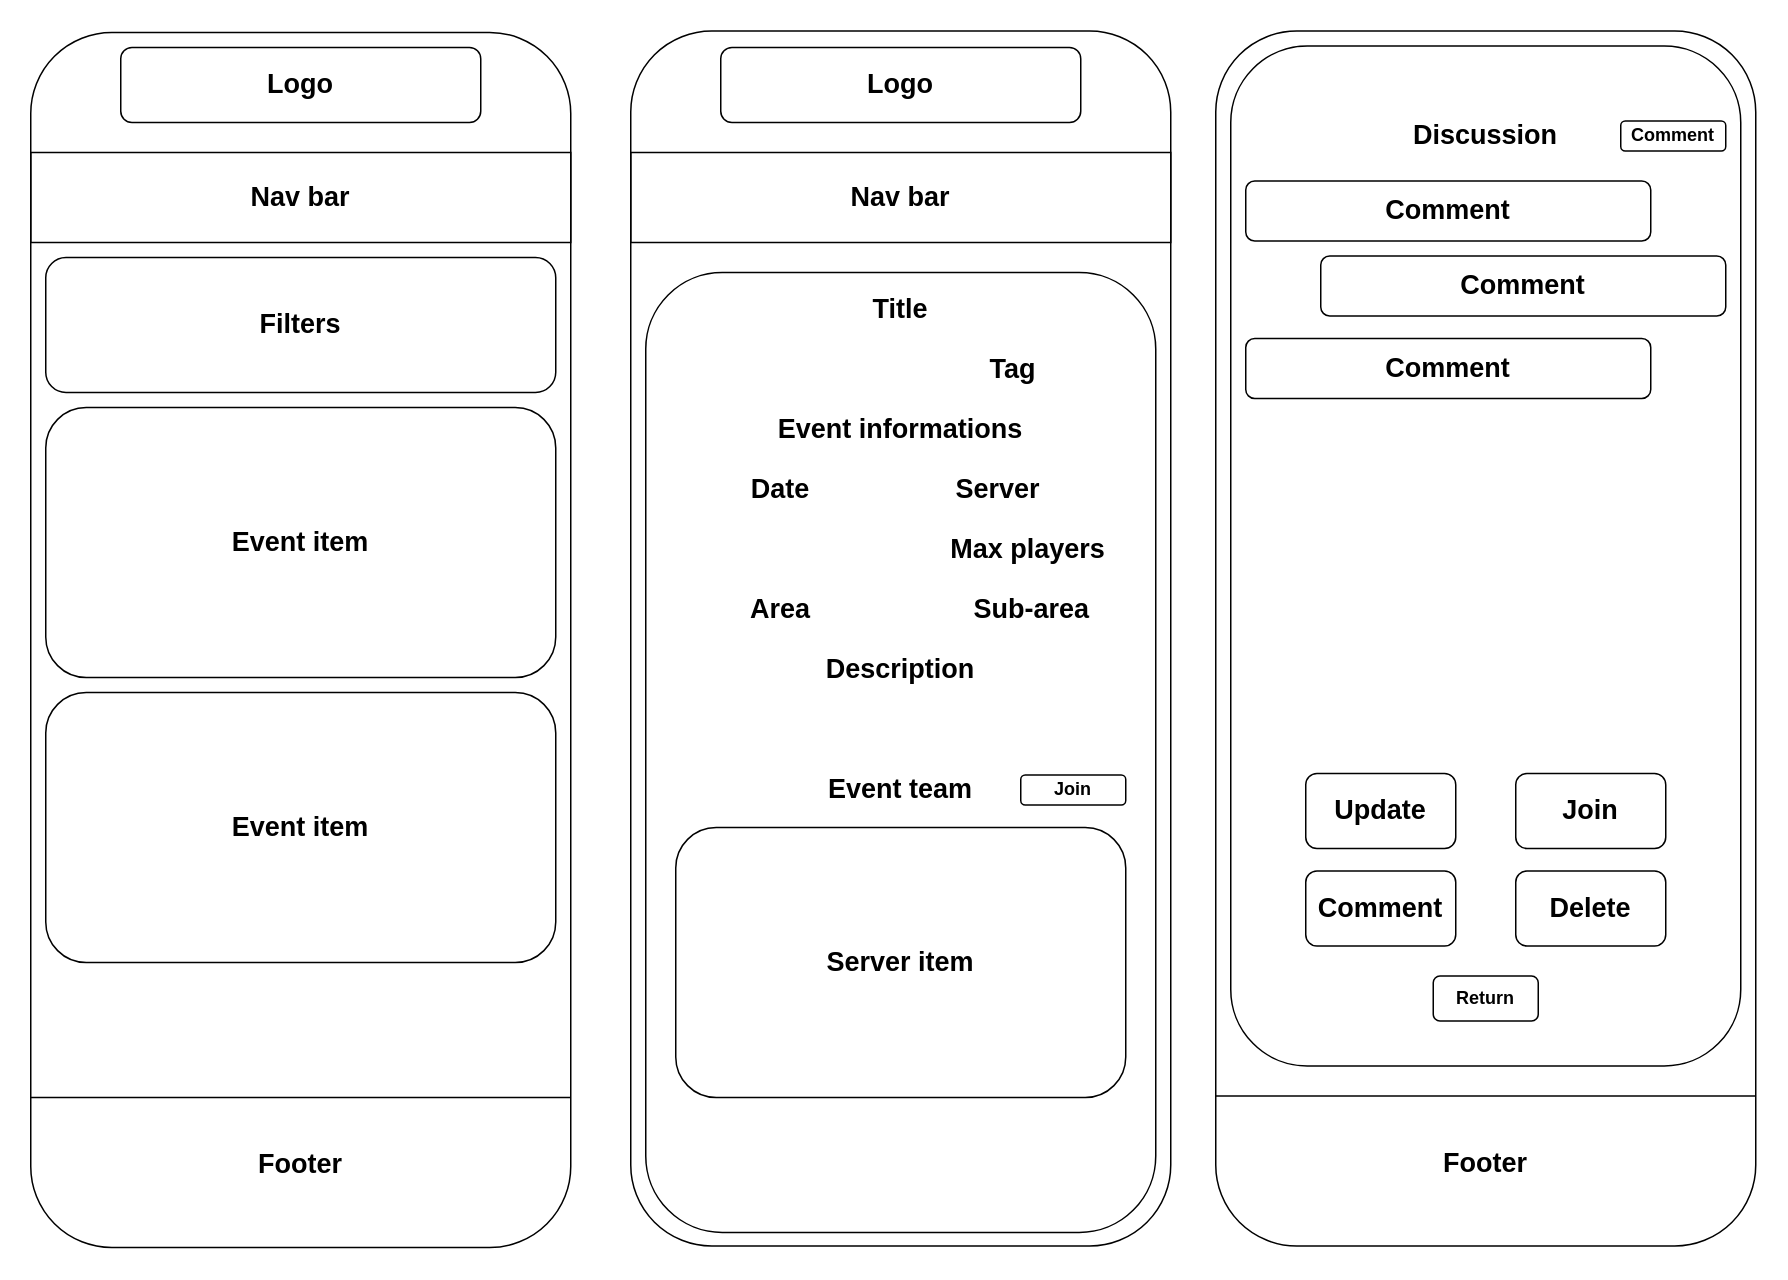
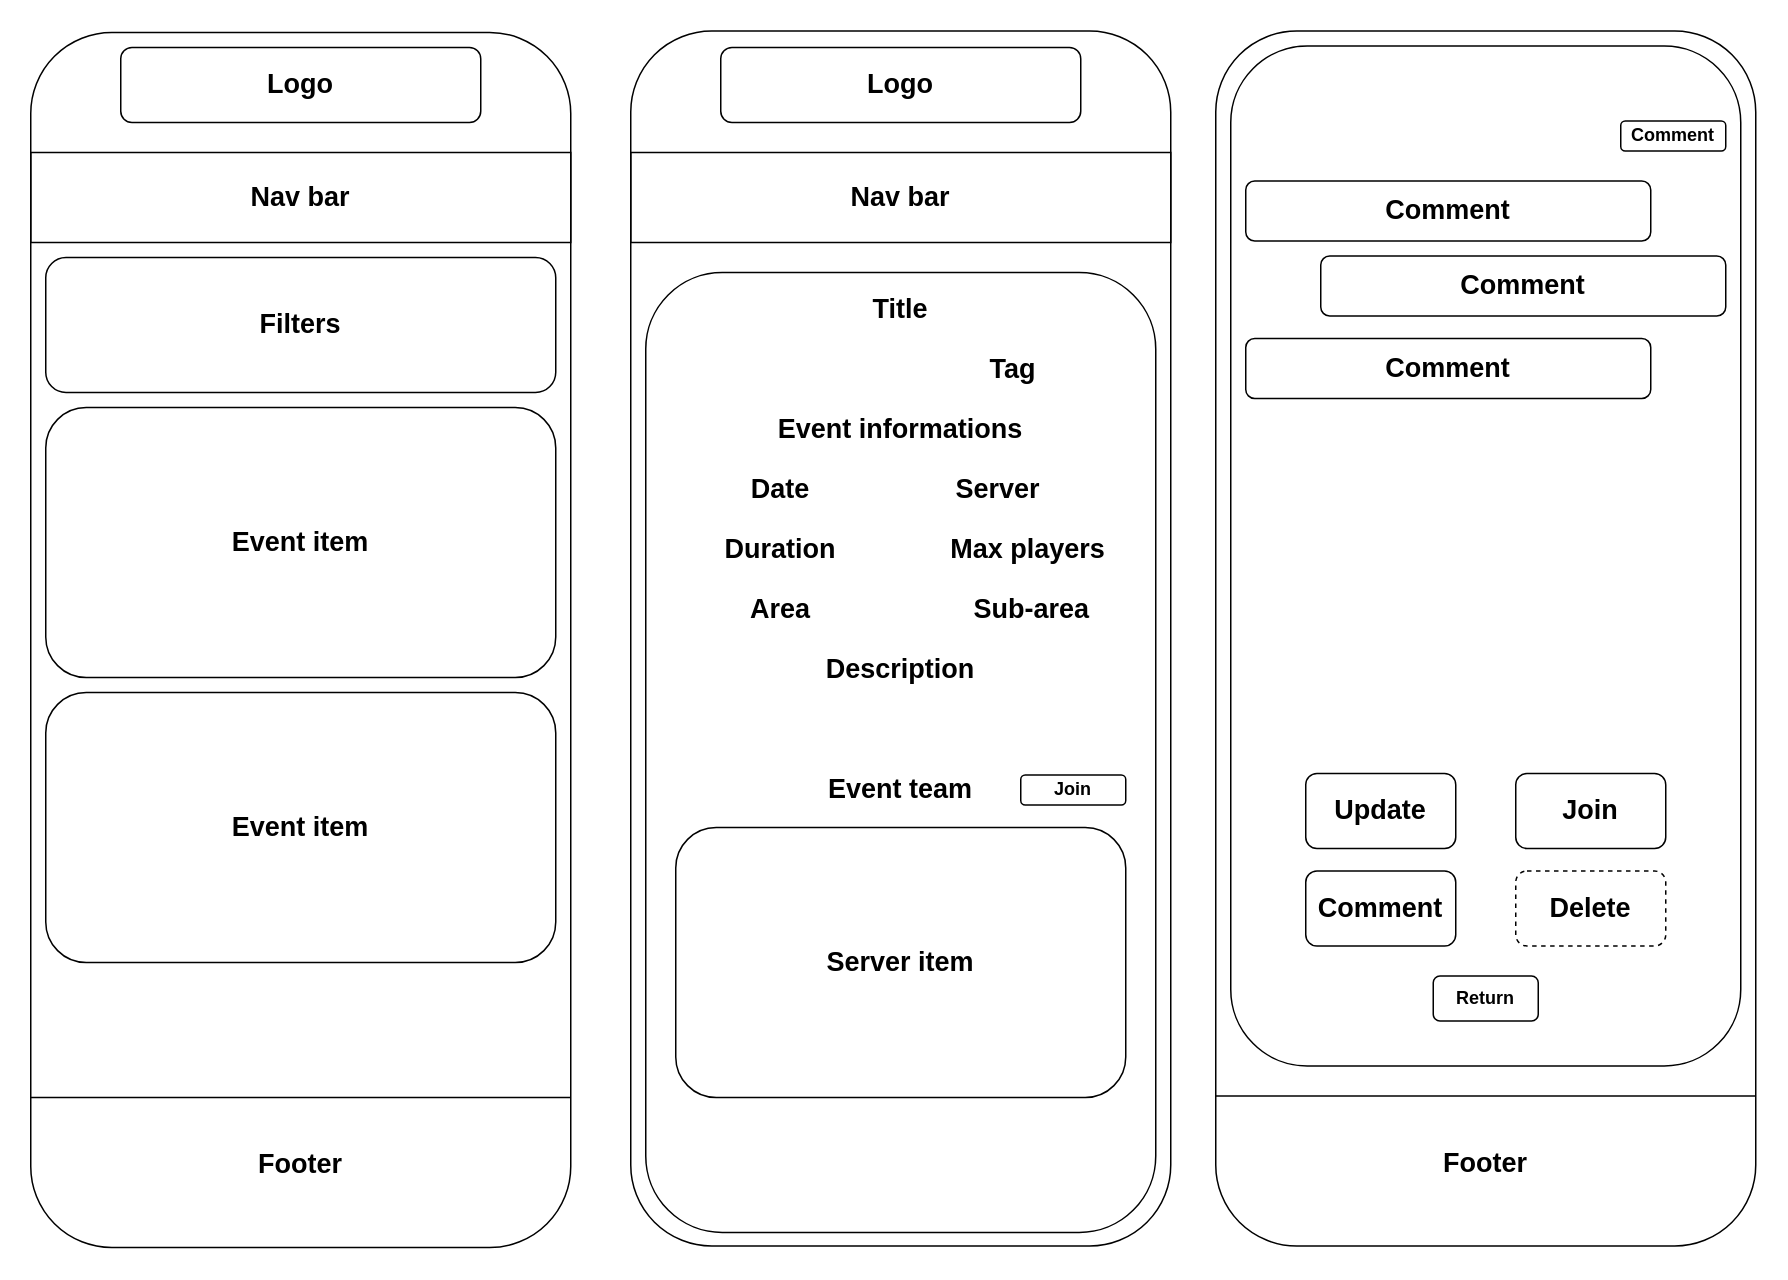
- <mxCell id="29" value="&lt;span style=&quot;font-size: 18px;&quot;&gt;&lt;b&gt;Discussion&lt;/b&gt;&lt;/span&gt;" style="text;html=1;align=center;verticalAlign=middle;whiteSpace=wrap;rounded=0;" vertex="1" parent="27"><mxGeometry x="95" y="55" width="170" height="30" as="geometry" /></mxCell>
+ <mxCell id="18" value="&lt;span style=&quot;font-size: 18px;&quot;&gt;&lt;b&gt;Duration&lt;/b&gt;&lt;/span&gt;" style="text;html=1;align=center;verticalAlign=middle;whiteSpace=wrap;rounded=0;" vertex="1" parent="1"><mxGeometry x="475" y="351" width="90" height="30" as="geometry" /></mxCell>
- <mxCell id="40" value="&lt;b&gt;&lt;font style=&quot;font-size: 18px;&quot;&gt;Delete&lt;/font&gt;&lt;/b&gt;" style="rounded=1;whiteSpace=wrap;html=1;fillColor=none;" vertex="1" parent="27"><mxGeometry x="200" y="560" width="100" height="50" as="geometry" /></mxCell>
+ <mxCell id="40" value="&lt;b&gt;&lt;font style=&quot;font-size: 18px;&quot;&gt;Delete&lt;/font&gt;&lt;/b&gt;" style="rounded=1;whiteSpace=wrap;html=1;fillColor=none;dashed=1;" vertex="1" parent="27"><mxGeometry x="200" y="560" width="100" height="50" as="geometry" /></mxCell>
